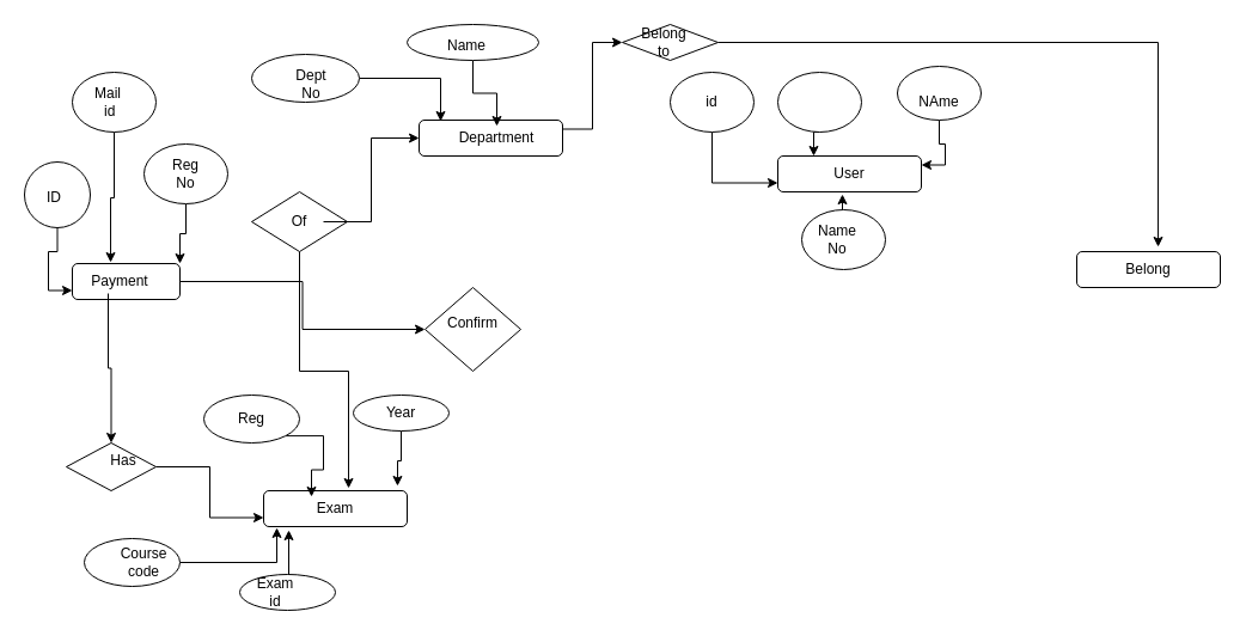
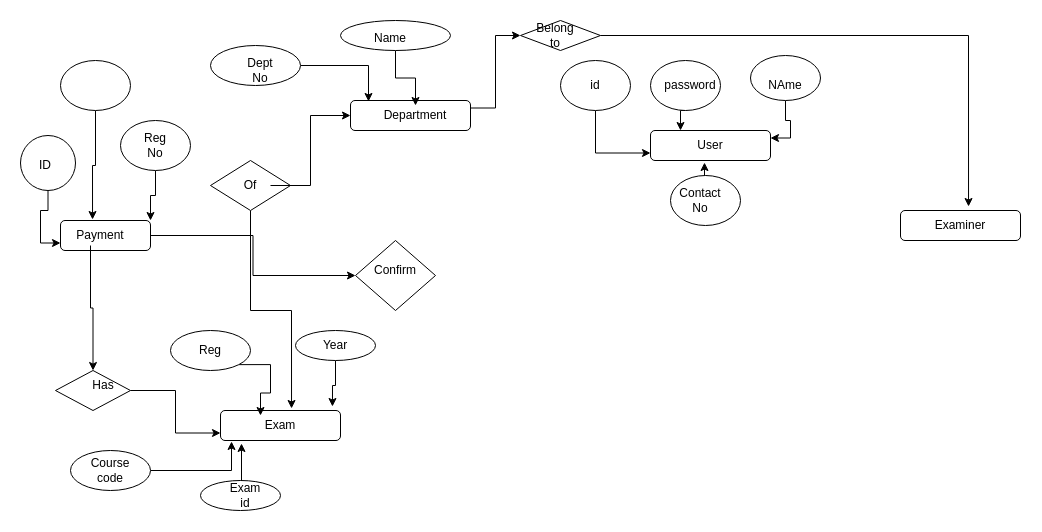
- <mxCell id="13" value="Mail&lt;br&gt;&amp;nbsp;id" style="text;html=1;strokeColor=none;fillColor=none;align=center;verticalAlign=middle;whiteSpace=wrap;rounded=0;" vertex="1" parent="1"><mxGeometry x="70" y="75" width="40" height="20" as="geometry" /></mxCell>
+ <mxCell id="58" value="password" style="text;html=1;strokeColor=none;fillColor=none;align=center;verticalAlign=middle;whiteSpace=wrap;rounded=0;" vertex="1" parent="1"><mxGeometry x="670" y="75" width="40" height="20" as="geometry" /></mxCell>
- <mxCell id="60" value="Name No" style="text;html=1;strokeColor=none;fillColor=none;align=center;verticalAlign=middle;whiteSpace=wrap;rounded=0;" vertex="1" parent="1"><mxGeometry x="680" y="190" width="40" height="20" as="geometry" /></mxCell>
+ <mxCell id="60" value="Contact No" style="text;html=1;strokeColor=none;fillColor=none;align=center;verticalAlign=middle;whiteSpace=wrap;rounded=0;" vertex="1" parent="1"><mxGeometry x="680" y="190" width="40" height="20" as="geometry" /></mxCell>
- <mxCell id="65" value="Belong" style="text;html=1;strokeColor=none;fillColor=none;align=center;verticalAlign=middle;whiteSpace=wrap;rounded=0;" vertex="1" parent="1"><mxGeometry x="940" y="215" width="40" height="20" as="geometry" /></mxCell>
+ <mxCell id="65" value="Examiner" style="text;html=1;strokeColor=none;fillColor=none;align=center;verticalAlign=middle;whiteSpace=wrap;rounded=0;" vertex="1" parent="1"><mxGeometry x="940" y="215" width="40" height="20" as="geometry" /></mxCell>
- <mxCell id="40" value="Course code" style="text;html=1;strokeColor=none;fillColor=none;align=center;verticalAlign=middle;whiteSpace=wrap;rounded=0;" vertex="1" parent="1"><mxGeometry x="100" y="460" width="40" height="20" as="geometry" /></mxCell>
+ <mxCell id="40" value="Course code" style="text;html=1;strokeColor=none;fillColor=none;align=center;verticalAlign=middle;whiteSpace=wrap;rounded=0;" vertex="1" parent="1"><mxGeometry x="90" y="460" width="40" height="20" as="geometry" /></mxCell>
- <mxCell id="41" value="Exam id" style="text;html=1;strokeColor=none;fillColor=none;align=center;verticalAlign=middle;whiteSpace=wrap;rounded=0;" vertex="1" parent="1"><mxGeometry x="210" y="485" width="40" height="20" as="geometry" /></mxCell>
+ <mxCell id="41" value="Exam id" style="text;html=1;strokeColor=none;fillColor=none;align=center;verticalAlign=middle;whiteSpace=wrap;rounded=0;" vertex="1" parent="1"><mxGeometry x="225" y="485" width="40" height="20" as="geometry" /></mxCell>
